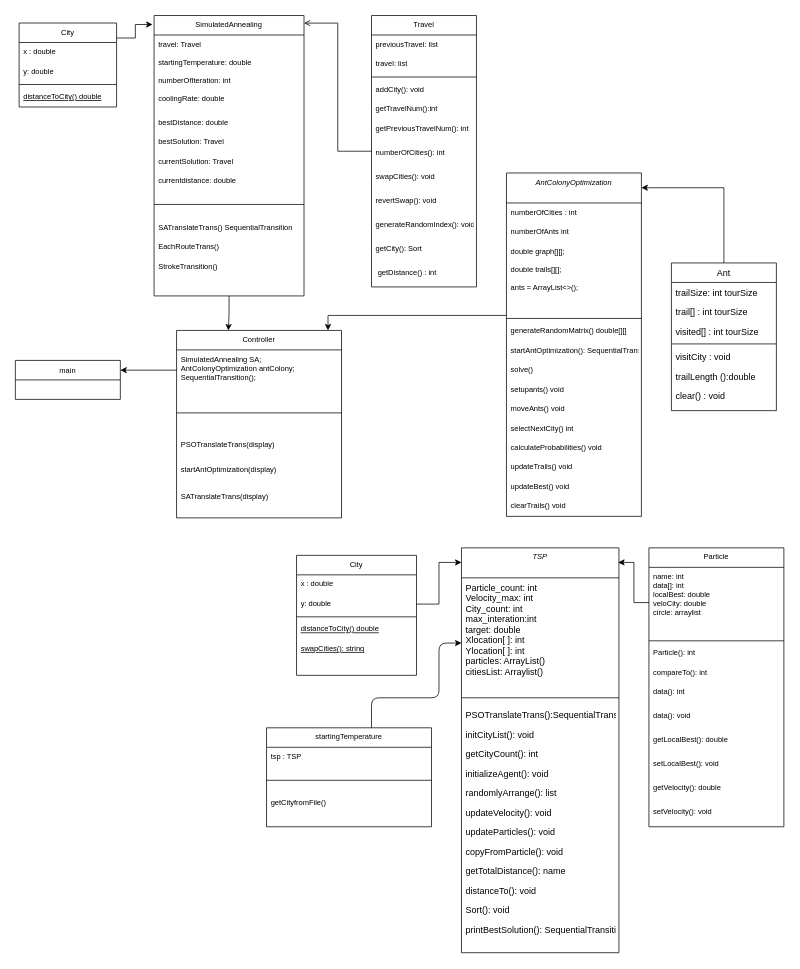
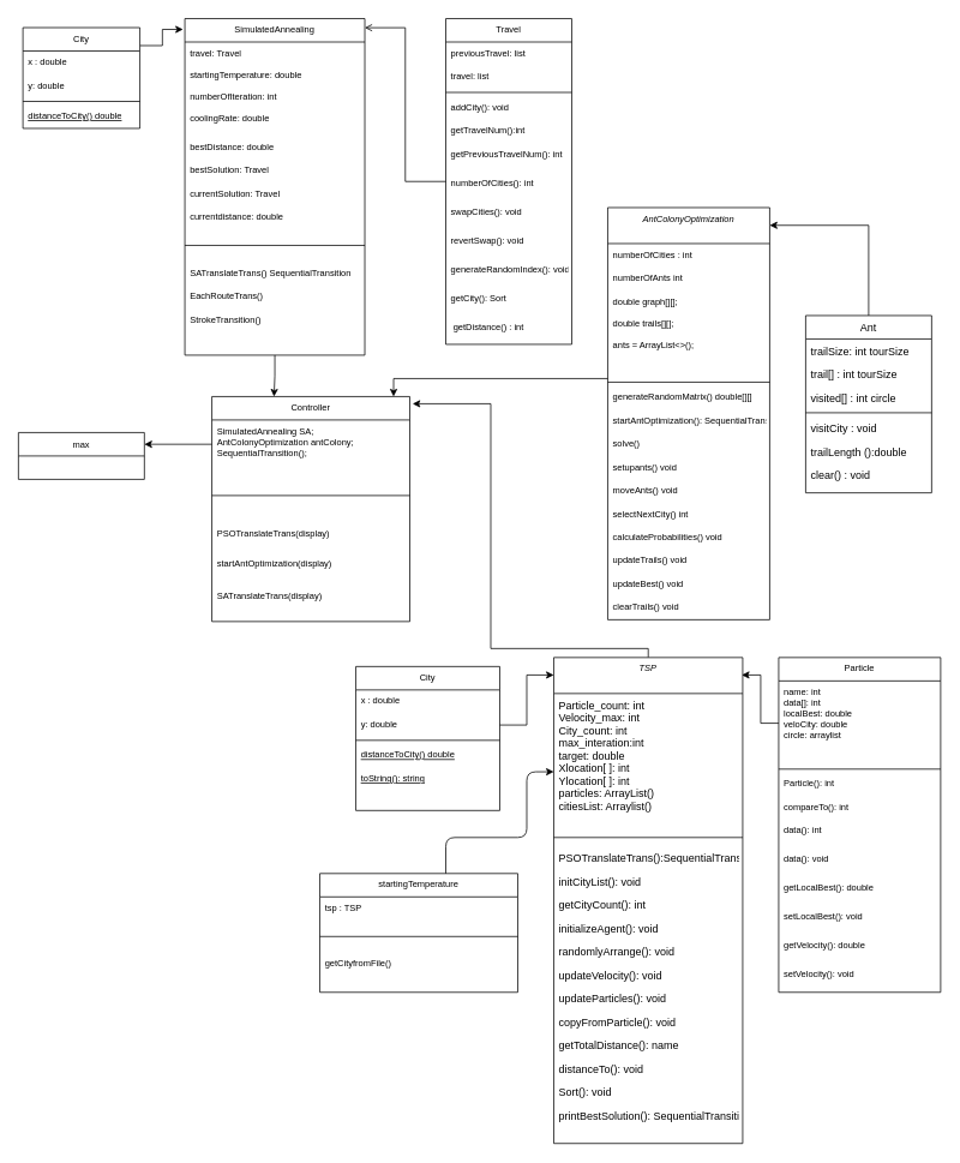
- <mxCell id="27" value="visited[] : int tourSize" style="text;align=left;verticalAlign=top;spacingLeft=4;spacingRight=4;overflow=hidden;rotatable=0;points=[[0,0.5],[1,0.5]];portConstraint=eastwest;rounded=0;shadow=0;html=0;" parent="24" vertex="1"><mxGeometry y="78" width="140" height="26" as="geometry" /></mxCell>
+ <mxCell id="27" value="visited[] : int circle" style="text;align=left;verticalAlign=top;spacingLeft=4;spacingRight=4;overflow=hidden;rotatable=0;points=[[0,0.5],[1,0.5]];portConstraint=eastwest;rounded=0;shadow=0;html=0;" parent="24" vertex="1"><mxGeometry y="78" width="140" height="26" as="geometry" /></mxCell>
- <mxCell id="103" value="main" style="swimlane;fontStyle=0;childLayout=stackLayout;horizontal=1;startSize=26;horizontalStack=0;resizeParent=1;resizeParentMax=0;resizeLast=0;collapsible=1;marginBottom=0;fontSize=10;" vertex="1" parent="1"><mxGeometry x="20" y="480" width="140" height="52" as="geometry" /></mxCell>
+ <mxCell id="103" value="max" style="swimlane;fontStyle=0;childLayout=stackLayout;horizontal=1;startSize=26;horizontalStack=0;resizeParent=1;resizeParentMax=0;resizeLast=0;collapsible=1;marginBottom=0;fontSize=10;" vertex="1" parent="1"><mxGeometry x="20" y="480" width="140" height="52" as="geometry" /></mxCell>
+ <mxCell id="74" style="edgeStyle=orthogonalEdgeStyle;rounded=0;orthogonalLoop=1;jettySize=auto;html=1;fontSize=10;entryX=1.014;entryY=0.032;entryDx=0;entryDy=0;entryPerimeter=0;" edge="1" parent="1" source="75" target="90"><mxGeometry relative="1" as="geometry"><mxPoint x="545" y="450" as="targetPoint" /><Array as="points"><mxPoint x="720" y="720" /><mxPoint x="545" y="720" /><mxPoint x="545" y="448" /></Array></mxGeometry></mxCell>
- <mxCell id="62" value="swapCities(): string" style="text;align=left;verticalAlign=top;spacingLeft=4;spacingRight=4;overflow=hidden;rotatable=0;points=[[0,0.5],[1,0.5]];portConstraint=eastwest;fontStyle=4;fontSize=10;" vertex="1" parent="57"><mxGeometry y="112" width="160" height="26" as="geometry" /></mxCell>
+ <mxCell id="62" value="toString(): string" style="text;align=left;verticalAlign=top;spacingLeft=4;spacingRight=4;overflow=hidden;rotatable=0;points=[[0,0.5],[1,0.5]];portConstraint=eastwest;fontStyle=4;fontSize=10;" vertex="1" parent="57"><mxGeometry y="112" width="160" height="26" as="geometry" /></mxCell>
- <mxCell id="82" value="randomlyArrange(): list" style="text;align=left;verticalAlign=top;spacingLeft=4;spacingRight=4;overflow=hidden;rotatable=0;points=[[0,0.5],[1,0.5]];portConstraint=eastwest;" vertex="1" parent="75"><mxGeometry y="314" width="210" height="26" as="geometry" /></mxCell>
+ <mxCell id="82" value="randomlyArrange(): void" style="text;align=left;verticalAlign=top;spacingLeft=4;spacingRight=4;overflow=hidden;rotatable=0;points=[[0,0.5],[1,0.5]];portConstraint=eastwest;" vertex="1" parent="75"><mxGeometry y="314" width="210" height="26" as="geometry" /></mxCell>
